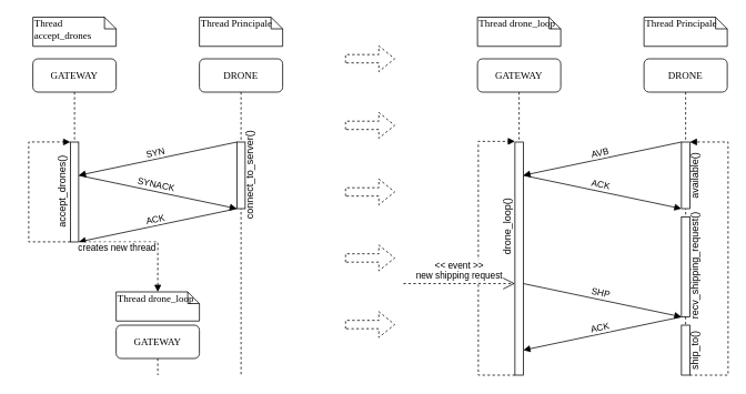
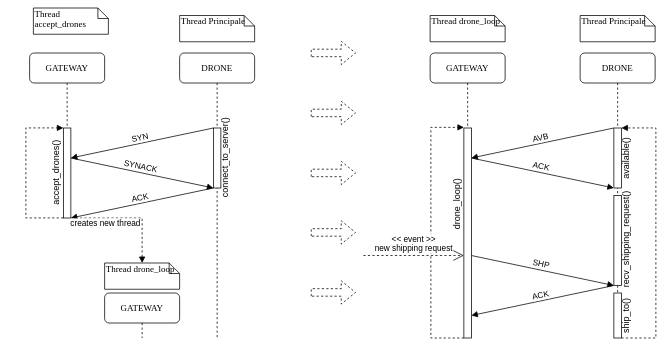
- <mxCell id="11" value="Thread accept_drones" style="shape=note;whiteSpace=wrap;html=1;size=14;verticalAlign=top;align=left;spacingTop=-6;rounded=0;shadow=0;comic=0;labelBackgroundColor=none;strokeWidth=1;fontFamily=Verdana;fontSize=12" vertex="1" parent="1"><mxGeometry x="39" y="20" width="100" height="35" as="geometry" /></mxCell>
+ <mxCell id="11" value="Thread accept_drones" style="shape=note;whiteSpace=wrap;html=1;size=14;verticalAlign=top;align=left;spacingTop=-6;rounded=0;shadow=0;comic=0;labelBackgroundColor=none;strokeWidth=1;fontFamily=Verdana;fontSize=12" vertex="1" parent="1"><mxGeometry x="44" y="10" width="100" height="35" as="geometry" /></mxCell>
